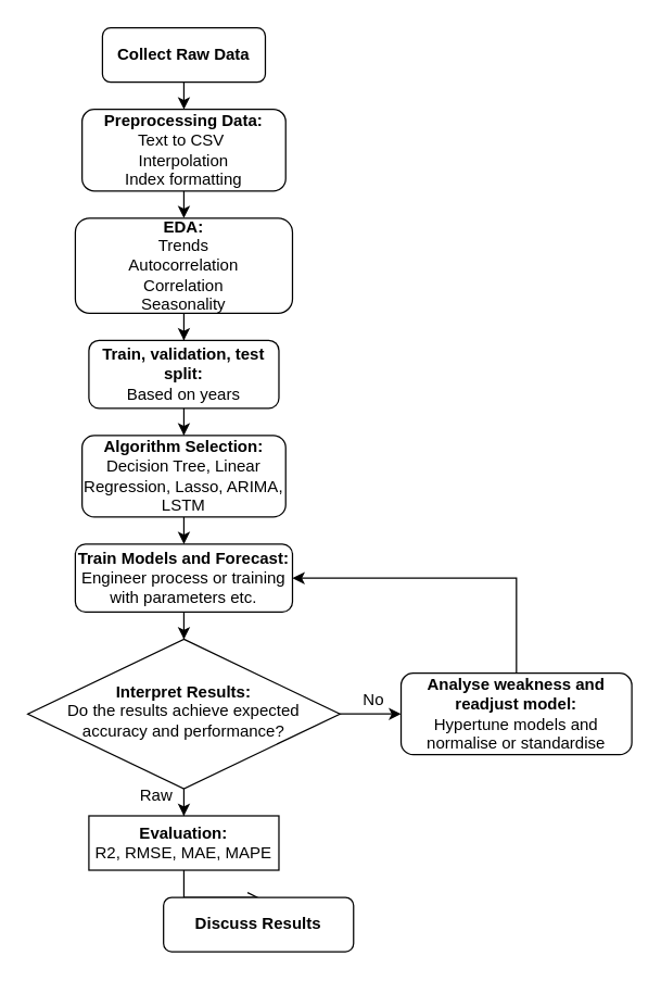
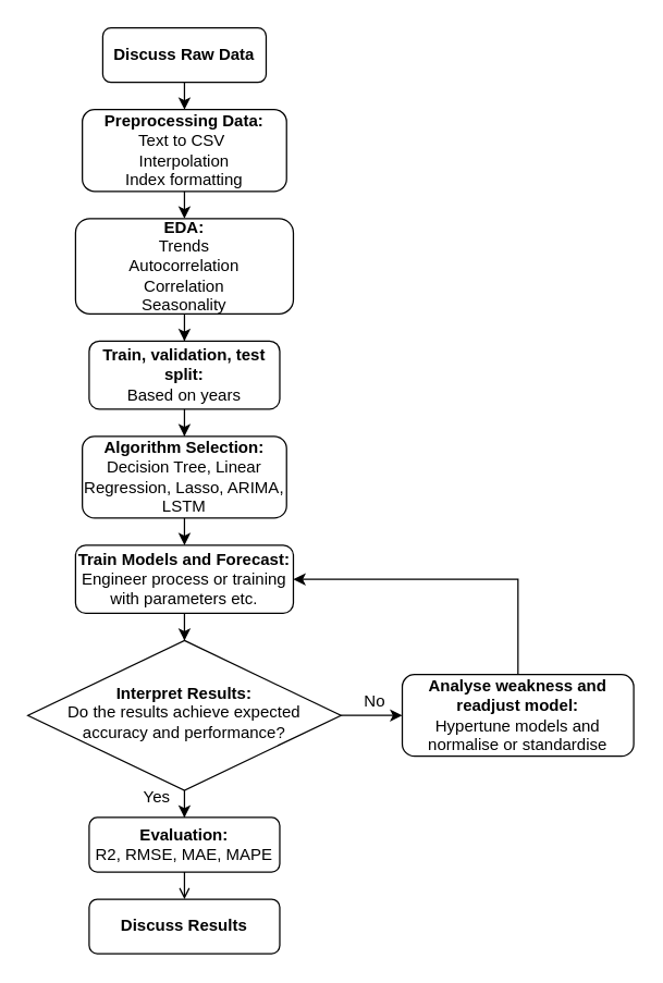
- <mxCell id="3" value="&lt;b&gt;Collect Raw Data&lt;/b&gt;" style="rounded=1;whiteSpace=wrap;html=1;fontSize=12;glass=0;strokeWidth=1;shadow=0;" parent="1" vertex="1"><mxGeometry x="75" y="20" width="120" height="40" as="geometry" /></mxCell>
+ <mxCell id="3" value="&lt;b&gt;Discuss Raw Data&lt;/b&gt;" style="rounded=1;whiteSpace=wrap;html=1;fontSize=12;glass=0;strokeWidth=1;shadow=0;" parent="1" vertex="1"><mxGeometry x="75" y="20" width="120" height="40" as="geometry" /></mxCell>
- <mxCell id="21" value="Raw" style="text;html=1;align=center;verticalAlign=middle;whiteSpace=wrap;rounded=0;" vertex="1" parent="1"><mxGeometry x="85" y="570" width="60" height="30" as="geometry" /></mxCell>
+ <mxCell id="21" value="Yes" style="text;html=1;align=center;verticalAlign=middle;whiteSpace=wrap;rounded=0;" vertex="1" parent="1"><mxGeometry x="85" y="570" width="60" height="30" as="geometry" /></mxCell>
- <mxCell id="16" value="&lt;b&gt;Evaluation:&lt;/b&gt;&lt;div&gt;R2, RMSE, MAE, MAPE&lt;/div&gt;" style="whiteSpace=wrap;html=1;fontSize=12;glass=0;strokeWidth=1;shadow=0;rounded=0;" parent="1" vertex="1"><mxGeometry x="65" y="600" width="140" height="40" as="geometry" /></mxCell>
+ <mxCell id="16" value="&lt;b&gt;Evaluation:&lt;/b&gt;&lt;div&gt;R2, RMSE, MAE, MAPE&lt;/div&gt;" style="rounded=1;whiteSpace=wrap;html=1;fontSize=12;glass=0;strokeWidth=1;shadow=0;" parent="1" vertex="1"><mxGeometry x="65" y="600" width="140" height="40" as="geometry" /></mxCell>
- <mxCell id="23" value="&lt;b&gt;Discuss Results&lt;/b&gt;" style="rounded=1;whiteSpace=wrap;html=1;fontSize=12;glass=0;strokeWidth=1;shadow=0;" vertex="1" parent="1"><mxGeometry x="120" y="660" width="140" height="40" as="geometry" /></mxCell>
+ <mxCell id="23" value="&lt;b&gt;Discuss Results&lt;/b&gt;" style="rounded=1;whiteSpace=wrap;html=1;fontSize=12;glass=0;strokeWidth=1;shadow=0;" vertex="1" parent="1"><mxGeometry x="65" y="660" width="140" height="40" as="geometry" /></mxCell>
